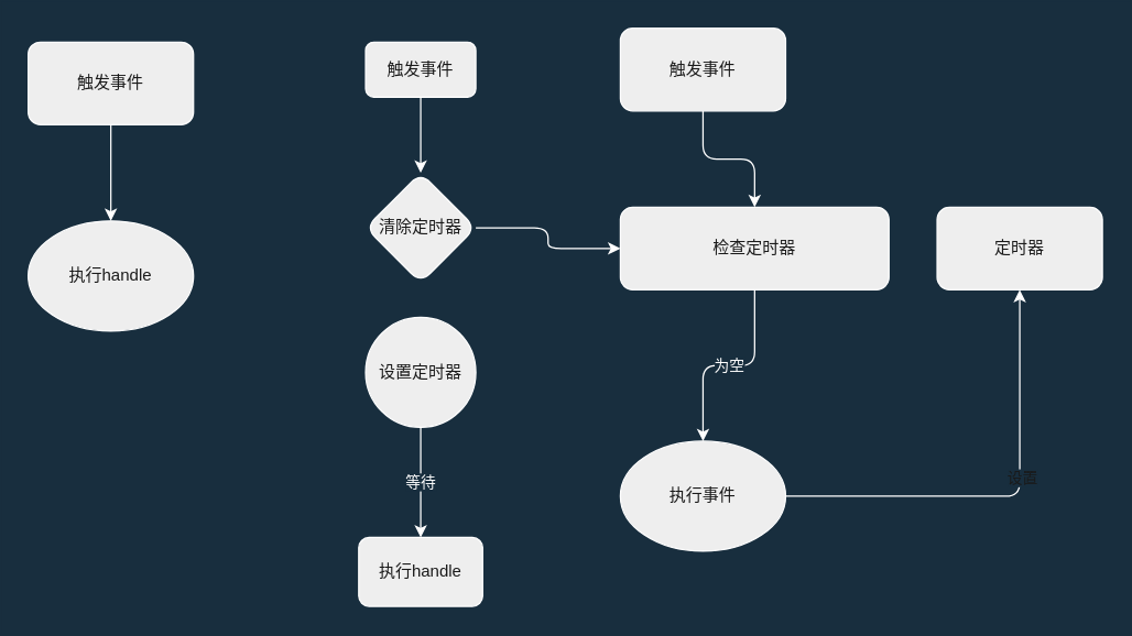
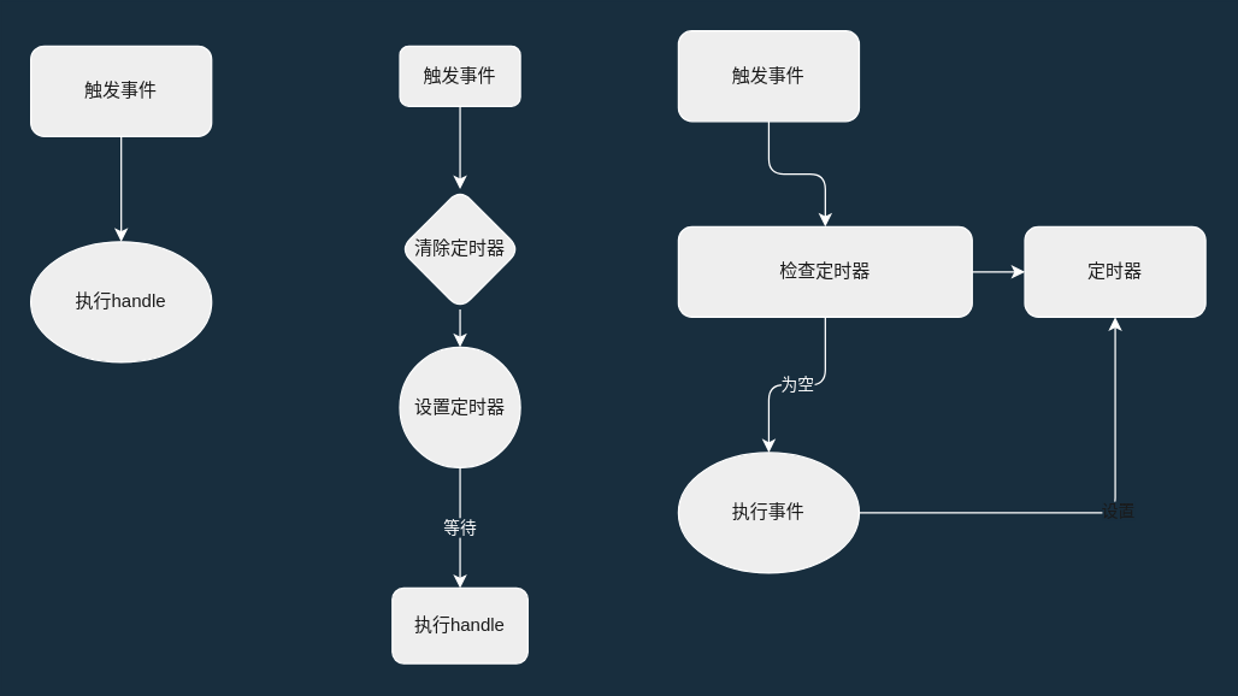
- <mxCell id="4" value="" style="edgeStyle=orthogonalEdgeStyle;orthogonalLoop=1;jettySize=auto;html=1;strokeColor=#FFFFFF;fontColor=#FFFFFF;labelBackgroundColor=#182E3E;" edge="1" parent="1" source="5" target="16"><mxGeometry relative="1" as="geometry" /></mxCell>
+ <mxCell id="4" value="" style="edgeStyle=orthogonalEdgeStyle;orthogonalLoop=1;jettySize=auto;html=1;strokeColor=#FFFFFF;fontColor=#FFFFFF;labelBackgroundColor=#182E3E;" edge="1" parent="1" source="5" target="7"><mxGeometry relative="1" as="geometry" /></mxCell>
+ <mxCell id="15" value="" style="edgeStyle=orthogonalEdgeStyle;orthogonalLoop=1;jettySize=auto;html=1;strokeColor=#FFFFFF;fontColor=#FFFFFF;labelBackgroundColor=#182E3E;" edge="1" parent="1" source="16" target="20"><mxGeometry relative="1" as="geometry" /></mxCell>
- <mxCell id="19" value="执行事件" style="ellipse;whiteSpace=wrap;html=1;fillColor=#EEEEEE;strokeColor=#FFFFFF;fontColor=#1A1A1A;rounded=1;" vertex="1" parent="1"><mxGeometry x="450" y="320" width="120" height="80" as="geometry" /></mxCell>
+ <mxCell id="19" value="执行事件" style="ellipse;whiteSpace=wrap;html=1;fillColor=#EEEEEE;strokeColor=#FFFFFF;fontColor=#1A1A1A;rounded=1;" vertex="1" parent="1"><mxGeometry x="450" y="300" width="120" height="80" as="geometry" /></mxCell>
